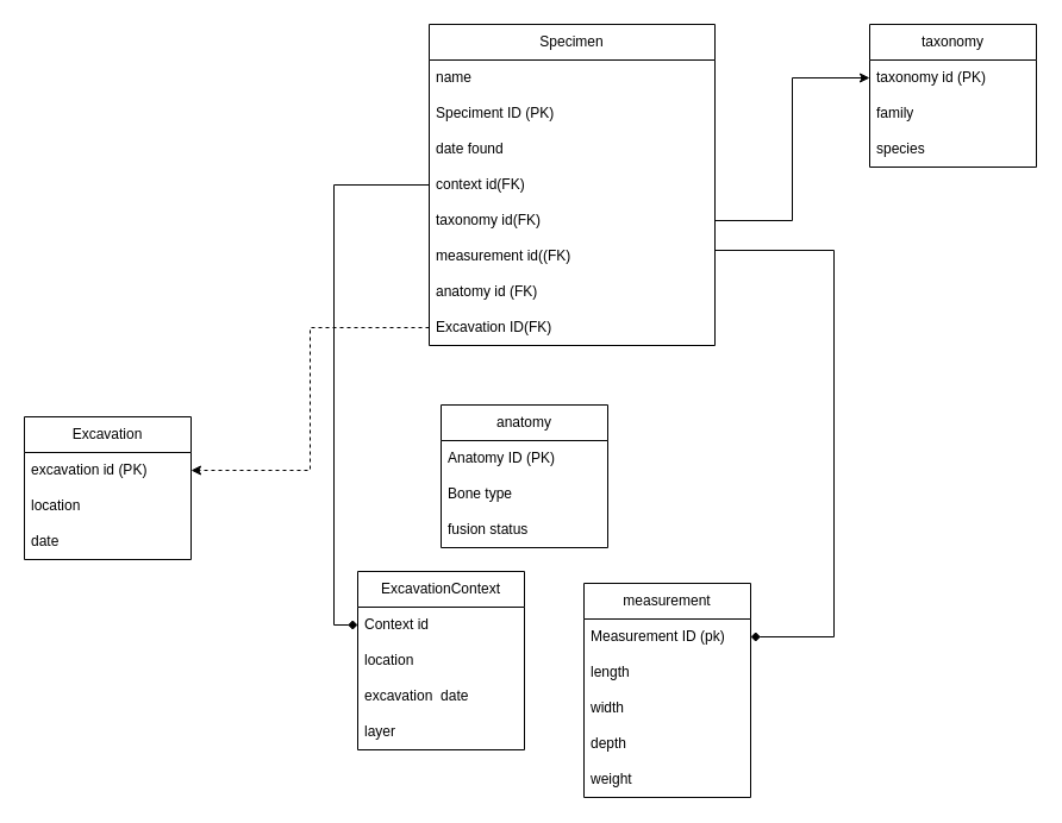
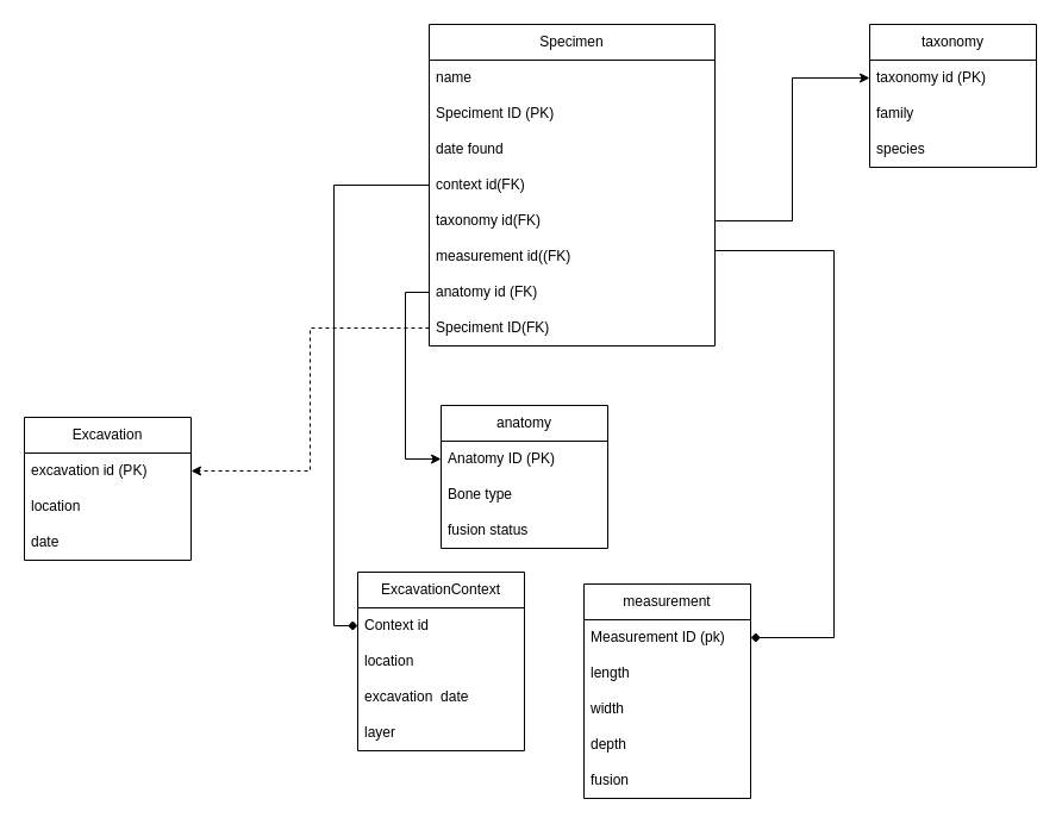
- <mxCell id="10" value="Excavation ID(FK)" style="text;strokeColor=none;fillColor=none;align=left;verticalAlign=middle;spacingLeft=4;spacingRight=4;overflow=hidden;points=[[0,0.5],[1,0.5]];portConstraint=eastwest;rotatable=0;whiteSpace=wrap;html=1;" vertex="1" parent="2"><mxGeometry y="240" width="240" height="30" as="geometry" /></mxCell>
+ <mxCell id="10" value="Speciment ID(FK)" style="text;strokeColor=none;fillColor=none;align=left;verticalAlign=middle;spacingLeft=4;spacingRight=4;overflow=hidden;points=[[0,0.5],[1,0.5]];portConstraint=eastwest;rotatable=0;whiteSpace=wrap;html=1;" vertex="1" parent="2"><mxGeometry y="240" width="240" height="30" as="geometry" /></mxCell>
+ <mxCell id="37" style="edgeStyle=orthogonalEdgeStyle;rounded=0;orthogonalLoop=1;jettySize=auto;html=1;exitX=0;exitY=0.5;exitDx=0;exitDy=0;entryX=0;entryY=0.5;entryDx=0;entryDy=0;" edge="1" parent="1" source="9" target="16"><mxGeometry relative="1" as="geometry" /></mxCell>
- <mxCell id="33" value="weight" style="text;strokeColor=none;fillColor=none;align=left;verticalAlign=middle;spacingLeft=4;spacingRight=4;overflow=hidden;points=[[0,0.5],[1,0.5]];portConstraint=eastwest;rotatable=0;whiteSpace=wrap;html=1;" vertex="1" parent="28"><mxGeometry y="150" width="140" height="30" as="geometry" /></mxCell>
+ <mxCell id="33" value="fusion" style="text;strokeColor=none;fillColor=none;align=left;verticalAlign=middle;spacingLeft=4;spacingRight=4;overflow=hidden;points=[[0,0.5],[1,0.5]];portConstraint=eastwest;rotatable=0;whiteSpace=wrap;html=1;" vertex="1" parent="28"><mxGeometry y="150" width="140" height="30" as="geometry" /></mxCell>
